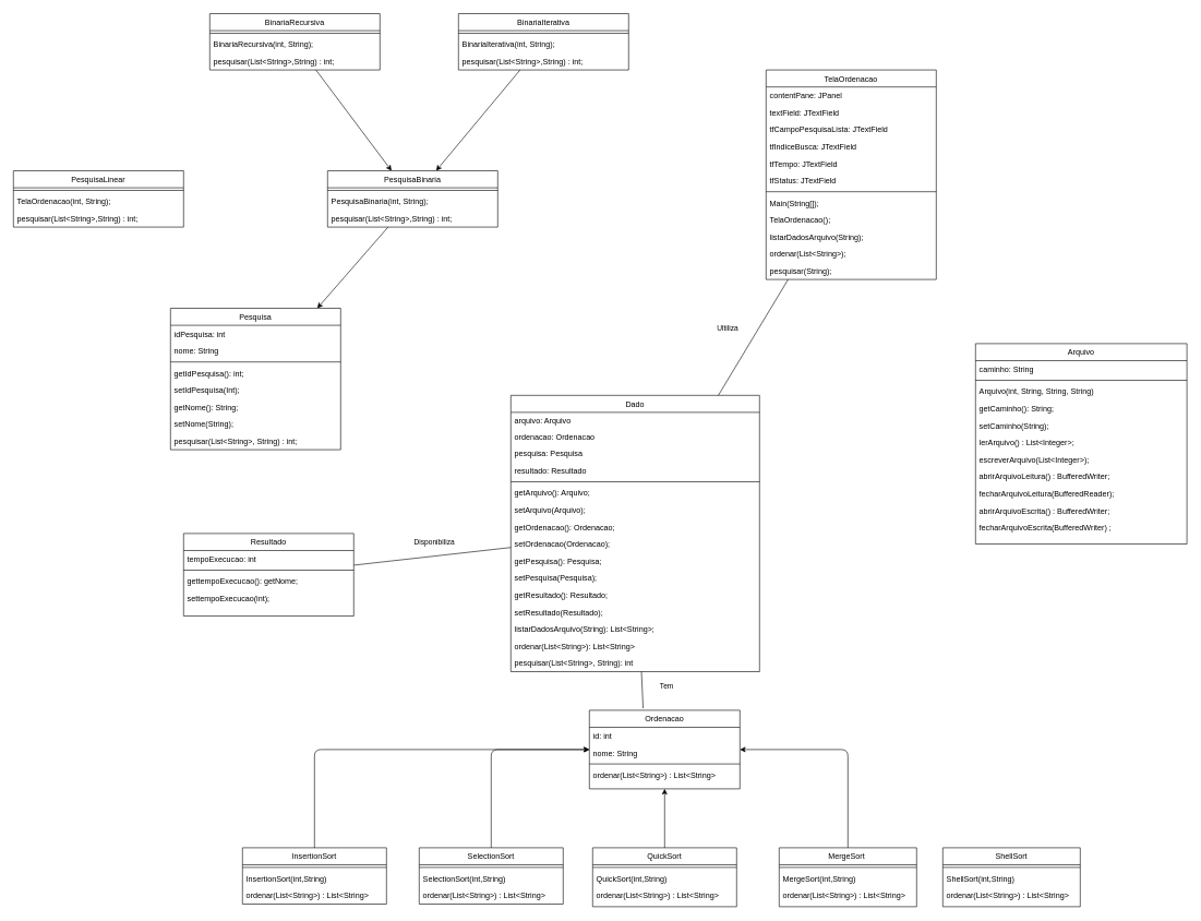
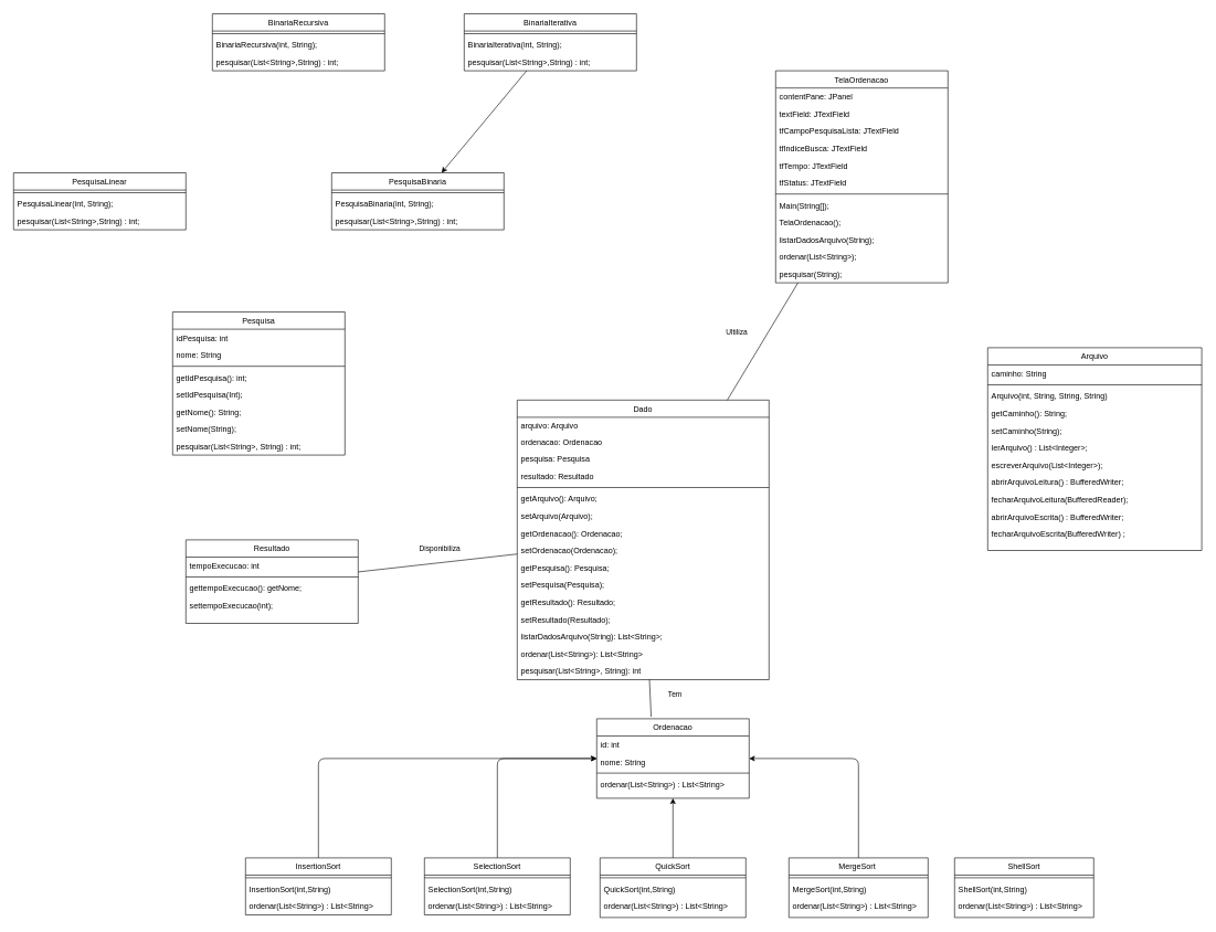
- <mxCell id="106" value="" style="endArrow=classic;html=1;" parent="1" source="101" target="93" edge="1"><mxGeometry width="50" height="50" relative="1" as="geometry"><mxPoint x="480" y="220" as="sourcePoint" /><mxPoint x="530" y="170" as="targetPoint" /></mxGeometry></mxCell>
- <mxCell id="91" value="TelaOrdenacao(int, String);" style="text;align=left;verticalAlign=top;spacingLeft=4;spacingRight=4;overflow=hidden;rotatable=0;points=[[0,0.5],[1,0.5]];portConstraint=eastwest;" parent="89" vertex="1"><mxGeometry y="34" width="260" height="26" as="geometry" /></mxCell>
+ <mxCell id="91" value="PesquisaLinear(int, String);" style="text;align=left;verticalAlign=top;spacingLeft=4;spacingRight=4;overflow=hidden;rotatable=0;points=[[0,0.5],[1,0.5]];portConstraint=eastwest;" parent="89" vertex="1"><mxGeometry y="34" width="260" height="26" as="geometry" /></mxCell>
- <mxCell id="105" value="" style="endArrow=classic;html=1;" parent="1" source="93" target="58" edge="1"><mxGeometry width="50" height="50" relative="1" as="geometry"><mxPoint x="480" y="450" as="sourcePoint" /><mxPoint x="530" y="400" as="targetPoint" /></mxGeometry></mxCell>
